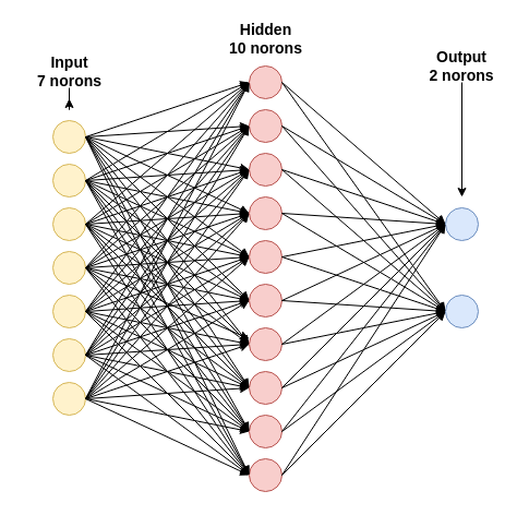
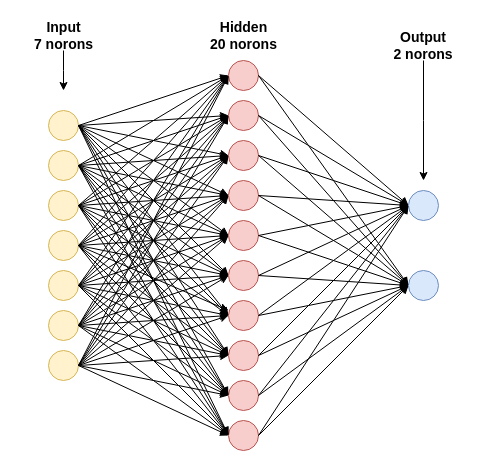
- <mxCell id="113" value="&lt;b&gt;&lt;font style=&quot;font-size: 14px;&quot;&gt;Hidden&lt;br&gt;10 norons&lt;/font&gt;&lt;/b&gt;" style="text;html=1;align=center;verticalAlign=middle;whiteSpace=wrap;rounded=0;" parent="1" vertex="1"><mxGeometry x="200.5" y="20" width="85" height="30" as="geometry" /></mxCell>
+ <mxCell id="113" value="&lt;b&gt;&lt;font style=&quot;font-size: 14px;&quot;&gt;Hidden&lt;br&gt;20 norons&lt;/font&gt;&lt;/b&gt;" style="text;html=1;align=center;verticalAlign=middle;whiteSpace=wrap;rounded=0;" parent="1" vertex="1"><mxGeometry x="200.5" y="20" width="85" height="30" as="geometry" /></mxCell>
- <mxCell id="115" value="&lt;b&gt;&lt;font style=&quot;font-size: 14px;&quot;&gt;Output&lt;br&gt;2 norons&lt;/font&gt;&lt;/b&gt;" style="text;html=1;align=center;verticalAlign=middle;whiteSpace=wrap;rounded=0;" parent="1" vertex="1"><mxGeometry x="383" y="45" width="80" height="30" as="geometry" /></mxCell>
+ <mxCell id="115" value="&lt;b&gt;&lt;font style=&quot;font-size: 14px;&quot;&gt;Output&lt;br&gt;2 norons&lt;/font&gt;&lt;/b&gt;" style="text;html=1;align=center;verticalAlign=middle;whiteSpace=wrap;rounded=0;" parent="1" vertex="1"><mxGeometry x="383" y="30" width="80" height="30" as="geometry" /></mxCell>
- <mxCell id="112" value="&lt;b&gt;&lt;font style=&quot;font-size: 14px;&quot;&gt;Input&lt;br&gt;7 norons&lt;/font&gt;&lt;/b&gt;" style="text;html=1;align=center;verticalAlign=middle;whiteSpace=wrap;rounded=0;" parent="1" vertex="1"><mxGeometry x="20.5" y="50" width="85" height="30" as="geometry" /></mxCell>
+ <mxCell id="112" value="&lt;b&gt;&lt;font style=&quot;font-size: 14px;&quot;&gt;Input&lt;br&gt;7 norons&lt;/font&gt;&lt;/b&gt;" style="text;html=1;align=center;verticalAlign=middle;whiteSpace=wrap;rounded=0;" parent="1" vertex="1"><mxGeometry x="20.5" y="20" width="85" height="30" as="geometry" /></mxCell>
